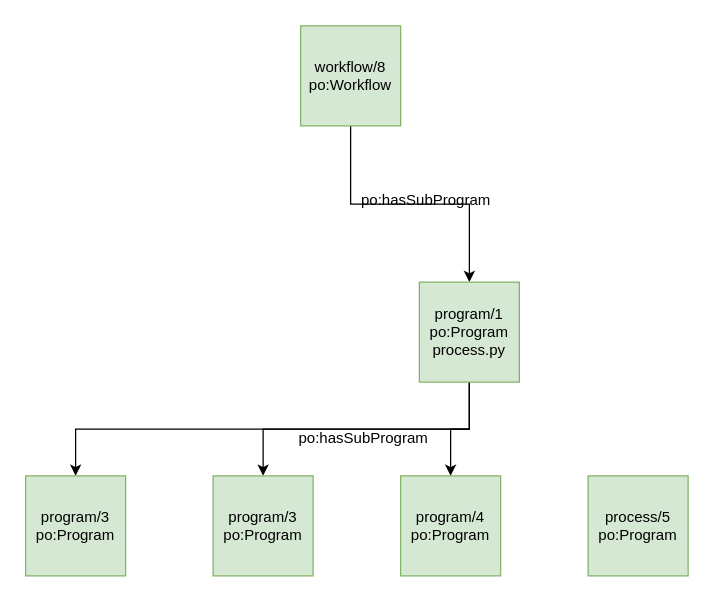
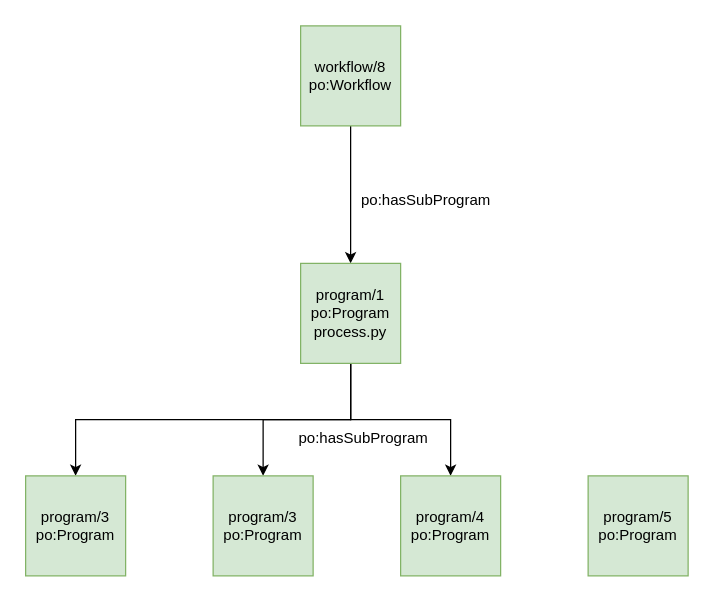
- <mxCell id="7" value="program/1&lt;br&gt;po:Program&lt;br&gt;process.py" style="whiteSpace=wrap;html=1;aspect=fixed;fillColor=#d5e8d4;strokeColor=#82b366;" parent="1" vertex="1"><mxGeometry x="335" y="225" width="80" height="80" as="geometry" /></mxCell>
+ <mxCell id="7" value="program/1&lt;br&gt;po:Program&lt;br&gt;process.py" style="whiteSpace=wrap;html=1;aspect=fixed;fillColor=#d5e8d4;strokeColor=#82b366;" parent="1" vertex="1"><mxGeometry x="240" y="210" width="80" height="80" as="geometry" /></mxCell>
- <mxCell id="13" value="process/5&lt;br&gt;po:Program" style="whiteSpace=wrap;html=1;aspect=fixed;fillColor=#d5e8d4;strokeColor=#82b366;" vertex="1" parent="1"><mxGeometry x="470" y="380" width="80" height="80" as="geometry" /></mxCell>
+ <mxCell id="13" value="program/5&lt;br&gt;po:Program" style="whiteSpace=wrap;html=1;aspect=fixed;fillColor=#d5e8d4;strokeColor=#82b366;" vertex="1" parent="1"><mxGeometry x="470" y="380" width="80" height="80" as="geometry" /></mxCell>
